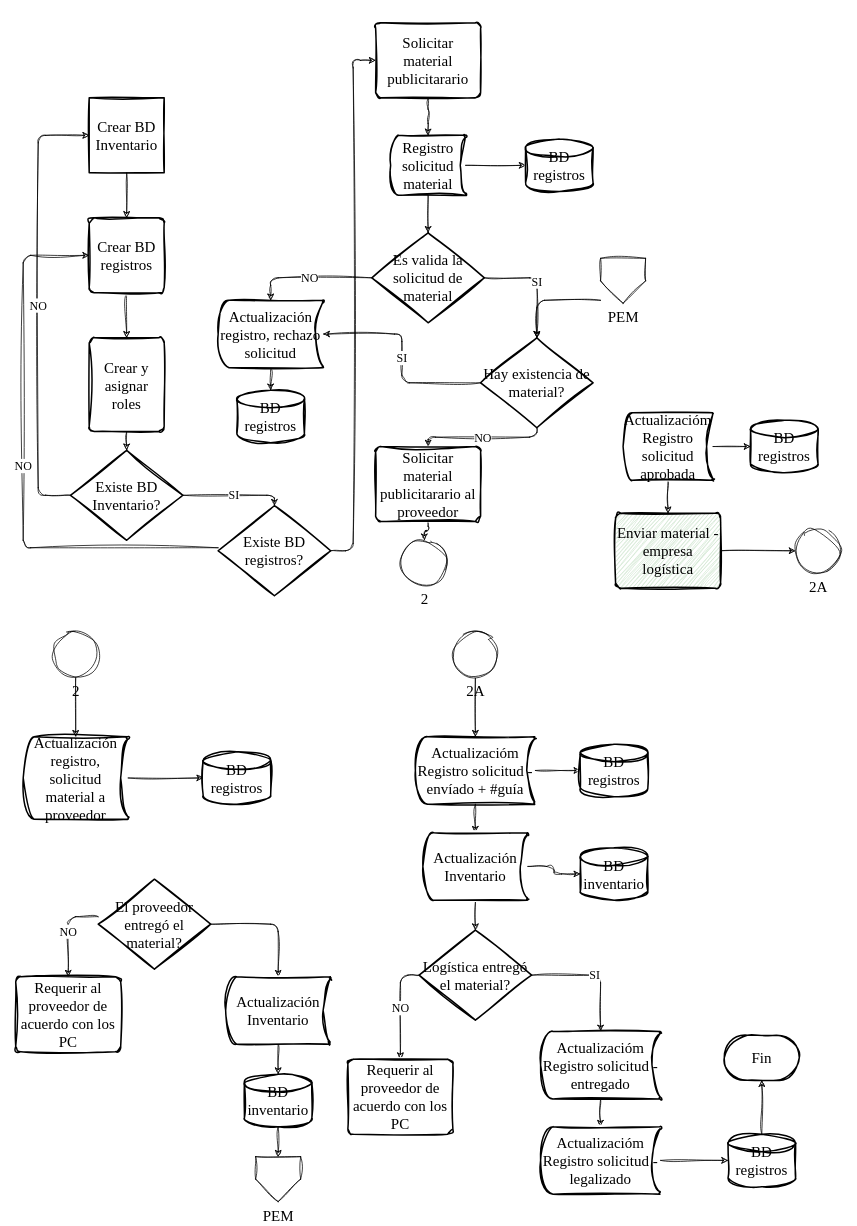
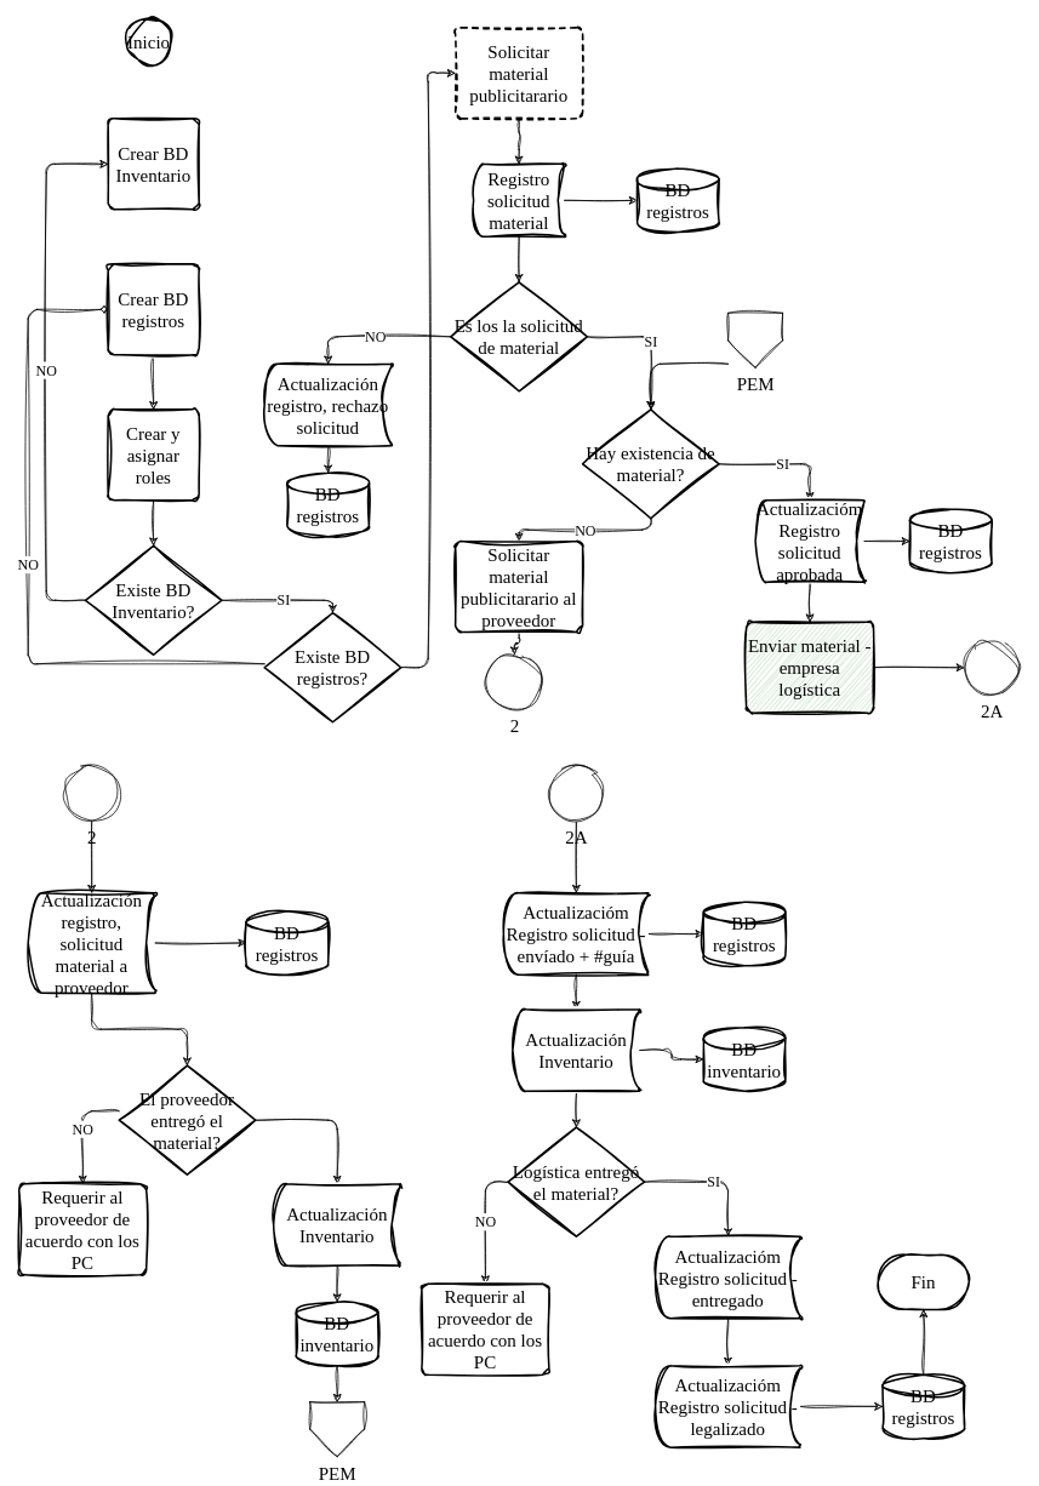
+ <mxCell id="2" value="Inicio" style="strokeWidth=2;html=1;shape=mxgraph.flowchart.start_2;whiteSpace=wrap;sketch=1;hachureGap=4;jiggle=2;curveFitting=1;fontFamily=Architects Daughter;fontSource=https%3A%2F%2Ffonts.googleapis.com%2Fcss%3Ffamily%3DArchitects%2BDaughter;fontSize=20;" parent="1" vertex="1"><mxGeometry x="138" y="20" width="50" height="50" as="geometry" /></mxCell>
- <mxCell id="16" value="Solicitar material publicitarario" style="rounded=1;whiteSpace=wrap;html=1;absoluteArcSize=1;arcSize=14;strokeWidth=2;sketch=1;hachureGap=4;jiggle=2;curveFitting=1;fontFamily=Architects Daughter;fontSource=https%3A%2F%2Ffonts.googleapis.com%2Fcss%3Ffamily%3DArchitects%2BDaughter;fontSize=20;" parent="1" vertex="1"><mxGeometry x="500" y="30" width="140" height="100" as="geometry" /></mxCell>
+ <mxCell id="16" value="Solicitar material publicitarario" style="rounded=1;whiteSpace=wrap;html=1;absoluteArcSize=1;arcSize=14;strokeWidth=2;sketch=1;hachureGap=4;jiggle=2;curveFitting=1;fontFamily=Architects Daughter;fontSource=https%3A%2F%2Ffonts.googleapis.com%2Fcss%3Ffamily%3DArchitects%2BDaughter;fontSize=20;dashed=1;" parent="1" vertex="1"><mxGeometry x="500" y="30" width="140" height="100" as="geometry" /></mxCell>
- <mxCell id="4" value="Crear BD Inventario" style="whiteSpace=wrap;html=1;absoluteArcSize=1;arcSize=14;strokeWidth=2;sketch=1;hachureGap=4;jiggle=2;curveFitting=1;fontFamily=Architects Daughter;fontSource=https%3A%2F%2Ffonts.googleapis.com%2Fcss%3Ffamily%3DArchitects%2BDaughter;fontSize=20;rounded=0;" parent="1" vertex="1"><mxGeometry x="118" y="130" width="100" height="100" as="geometry" /></mxCell>
+ <mxCell id="4" value="Crear BD Inventario" style="rounded=1;whiteSpace=wrap;html=1;absoluteArcSize=1;arcSize=14;strokeWidth=2;sketch=1;hachureGap=4;jiggle=2;curveFitting=1;fontFamily=Architects Daughter;fontSource=https%3A%2F%2Ffonts.googleapis.com%2Fcss%3Ffamily%3DArchitects%2BDaughter;fontSize=20;" parent="1" vertex="1"><mxGeometry x="118" y="130" width="100" height="100" as="geometry" /></mxCell>
- <mxCell id="3" style="edgeStyle=none;sketch=1;hachureGap=4;jiggle=2;curveFitting=1;html=1;entryX=0.5;entryY=0;entryDx=0;entryDy=0;fontFamily=Architects Daughter;fontSource=https%3A%2F%2Ffonts.googleapis.com%2Fcss%3Ffamily%3DArchitects%2BDaughter;fontSize=16;" parent="1" source="4" target="6" edge="1"><mxGeometry relative="1" as="geometry" /></mxCell>
- <mxCell id="12" value="NO" style="edgeStyle=orthogonalEdgeStyle;sketch=1;hachureGap=4;jiggle=2;curveFitting=1;html=1;entryX=0;entryY=0.5;entryDx=0;entryDy=0;fontFamily=Architects Daughter;fontSource=https%3A%2F%2Ffonts.googleapis.com%2Fcss%3Ffamily%3DArchitects%2BDaughter;fontSize=16;" parent="1" source="14" target="6" edge="1"><mxGeometry relative="1" as="geometry"><Array as="points"><mxPoint x="30" y="730" /><mxPoint x="30" y="340" /></Array></mxGeometry></mxCell>
+ <mxCell id="12" value="NO" style="edgeStyle=orthogonalEdgeStyle;sketch=1;hachureGap=4;jiggle=2;curveFitting=1;html=1;entryX=0;entryY=0.5;entryDx=0;entryDy=0;fontFamily=Architects Daughter;fontSource=https%3A%2F%2Ffonts.googleapis.com%2Fcss%3Ffamily%3DArchitects%2BDaughter;fontSize=16;endArrow=diamond;" parent="1" source="14" target="6" edge="1"><mxGeometry relative="1" as="geometry"><Array as="points"><mxPoint x="30" y="730" /><mxPoint x="30" y="340" /></Array></mxGeometry></mxCell>
- <mxCell id="23" value="Es valida la solicitud de material" style="strokeWidth=2;html=1;shape=mxgraph.flowchart.decision;whiteSpace=wrap;sketch=1;hachureGap=4;jiggle=2;curveFitting=1;fontFamily=Architects Daughter;fontSource=https%3A%2F%2Ffonts.googleapis.com%2Fcss%3Ffamily%3DArchitects%2BDaughter;fontSize=20;" parent="1" vertex="1"><mxGeometry x="495" y="310" width="150" height="120" as="geometry" /></mxCell>
+ <mxCell id="23" value="Es los la solicitud de material" style="strokeWidth=2;html=1;shape=mxgraph.flowchart.decision;whiteSpace=wrap;sketch=1;hachureGap=4;jiggle=2;curveFitting=1;fontFamily=Architects Daughter;fontSource=https%3A%2F%2Ffonts.googleapis.com%2Fcss%3Ffamily%3DArchitects%2BDaughter;fontSize=20;" parent="1" vertex="1"><mxGeometry x="495" y="310" width="150" height="120" as="geometry" /></mxCell>
- <mxCell id="25" value="SI" style="edgeStyle=orthogonalEdgeStyle;sketch=1;hachureGap=4;jiggle=2;curveFitting=1;html=1;fontFamily=Architects Daughter;fontSource=https%3A%2F%2Ffonts.googleapis.com%2Fcss%3Ffamily%3DArchitects%2BDaughter;fontSize=16;" parent="1" source="26" target="28" edge="1"><mxGeometry relative="1" as="geometry" /></mxCell>
+ <mxCell id="25" value="SI" style="edgeStyle=orthogonalEdgeStyle;sketch=1;hachureGap=4;jiggle=2;curveFitting=1;html=1;entryX=0.5;entryY=0;entryDx=0;entryDy=0;entryPerimeter=0;fontFamily=Architects Daughter;fontSource=https%3A%2F%2Ffonts.googleapis.com%2Fcss%3Ffamily%3DArchitects%2BDaughter;fontSize=16;" parent="1" source="26" target="47" edge="1"><mxGeometry relative="1" as="geometry" /></mxCell>
- <mxCell id="8" value="Crear y asignar roles" style="rounded=1;whiteSpace=wrap;html=1;absoluteArcSize=1;arcSize=14;strokeWidth=2;sketch=1;hachureGap=4;jiggle=2;curveFitting=1;fontFamily=Architects Daughter;fontSource=https%3A%2F%2Ffonts.googleapis.com%2Fcss%3Ffamily%3DArchitects%2BDaughter;fontSize=20;" parent="1" vertex="1"><mxGeometry x="118" y="450" width="100" height="125" as="geometry" /></mxCell>
+ <mxCell id="8" value="Crear y asignar roles" style="rounded=1;whiteSpace=wrap;html=1;absoluteArcSize=1;arcSize=14;strokeWidth=2;sketch=1;hachureGap=4;jiggle=2;curveFitting=1;fontFamily=Architects Daughter;fontSource=https%3A%2F%2Ffonts.googleapis.com%2Fcss%3Ffamily%3DArchitects%2BDaughter;fontSize=20;" parent="1" vertex="1"><mxGeometry x="118" y="450" width="100" height="100" as="geometry" /></mxCell>
+ <mxCell id="32" style="edgeStyle=orthogonalEdgeStyle;sketch=1;hachureGap=4;jiggle=2;curveFitting=1;html=1;entryX=0.5;entryY=0;entryDx=0;entryDy=0;entryPerimeter=0;fontFamily=Architects Daughter;fontSource=https%3A%2F%2Ffonts.googleapis.com%2Fcss%3Ffamily%3DArchitects%2BDaughter;fontSize=16;" parent="1" source="34" target="40" edge="1"><mxGeometry relative="1" as="geometry" /></mxCell>
- <mxCell id="71" value="Actualizacióm Registro solicitud - entregado" style="strokeWidth=2;html=1;shape=mxgraph.flowchart.stored_data;whiteSpace=wrap;sketch=1;hachureGap=4;jiggle=2;curveFitting=1;fontFamily=Architects Daughter;fontSource=https%3A%2F%2Ffonts.googleapis.com%2Fcss%3Ffamily%3DArchitects%2BDaughter;fontSize=20;" parent="1" vertex="1"><mxGeometry x="720" y="1375" width="160" height="90" as="geometry" /></mxCell>
+ <mxCell id="71" value="Actualizacióm Registro solicitud - entregado" style="strokeWidth=2;html=1;shape=mxgraph.flowchart.stored_data;whiteSpace=wrap;sketch=1;hachureGap=4;jiggle=2;curveFitting=1;fontFamily=Architects Daughter;fontSource=https%3A%2F%2Ffonts.googleapis.com%2Fcss%3Ffamily%3DArchitects%2BDaughter;fontSize=20;" parent="1" vertex="1"><mxGeometry x="720" y="1360" width="160" height="90" as="geometry" /></mxCell>
